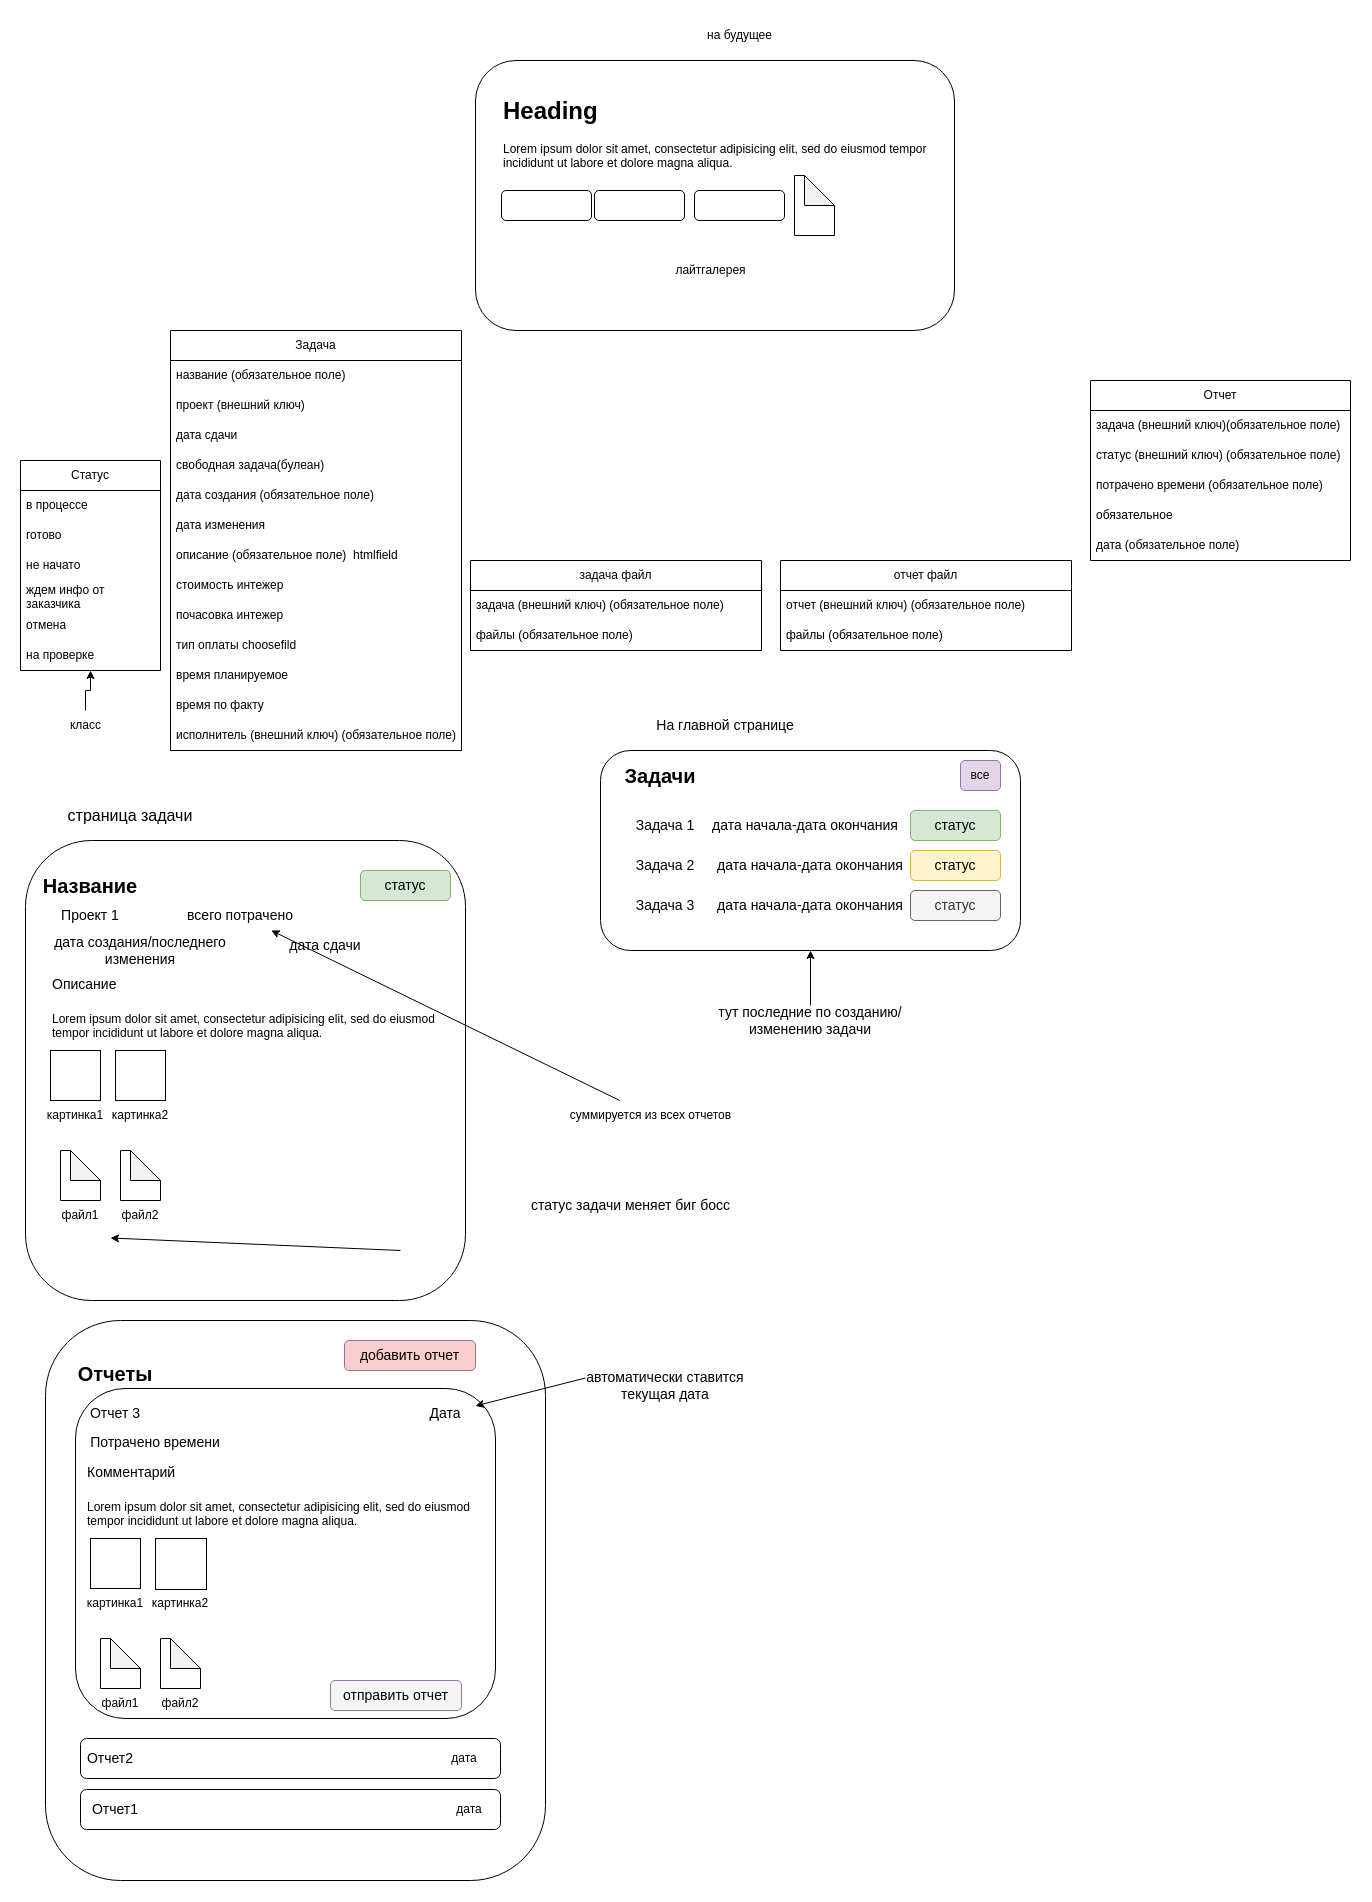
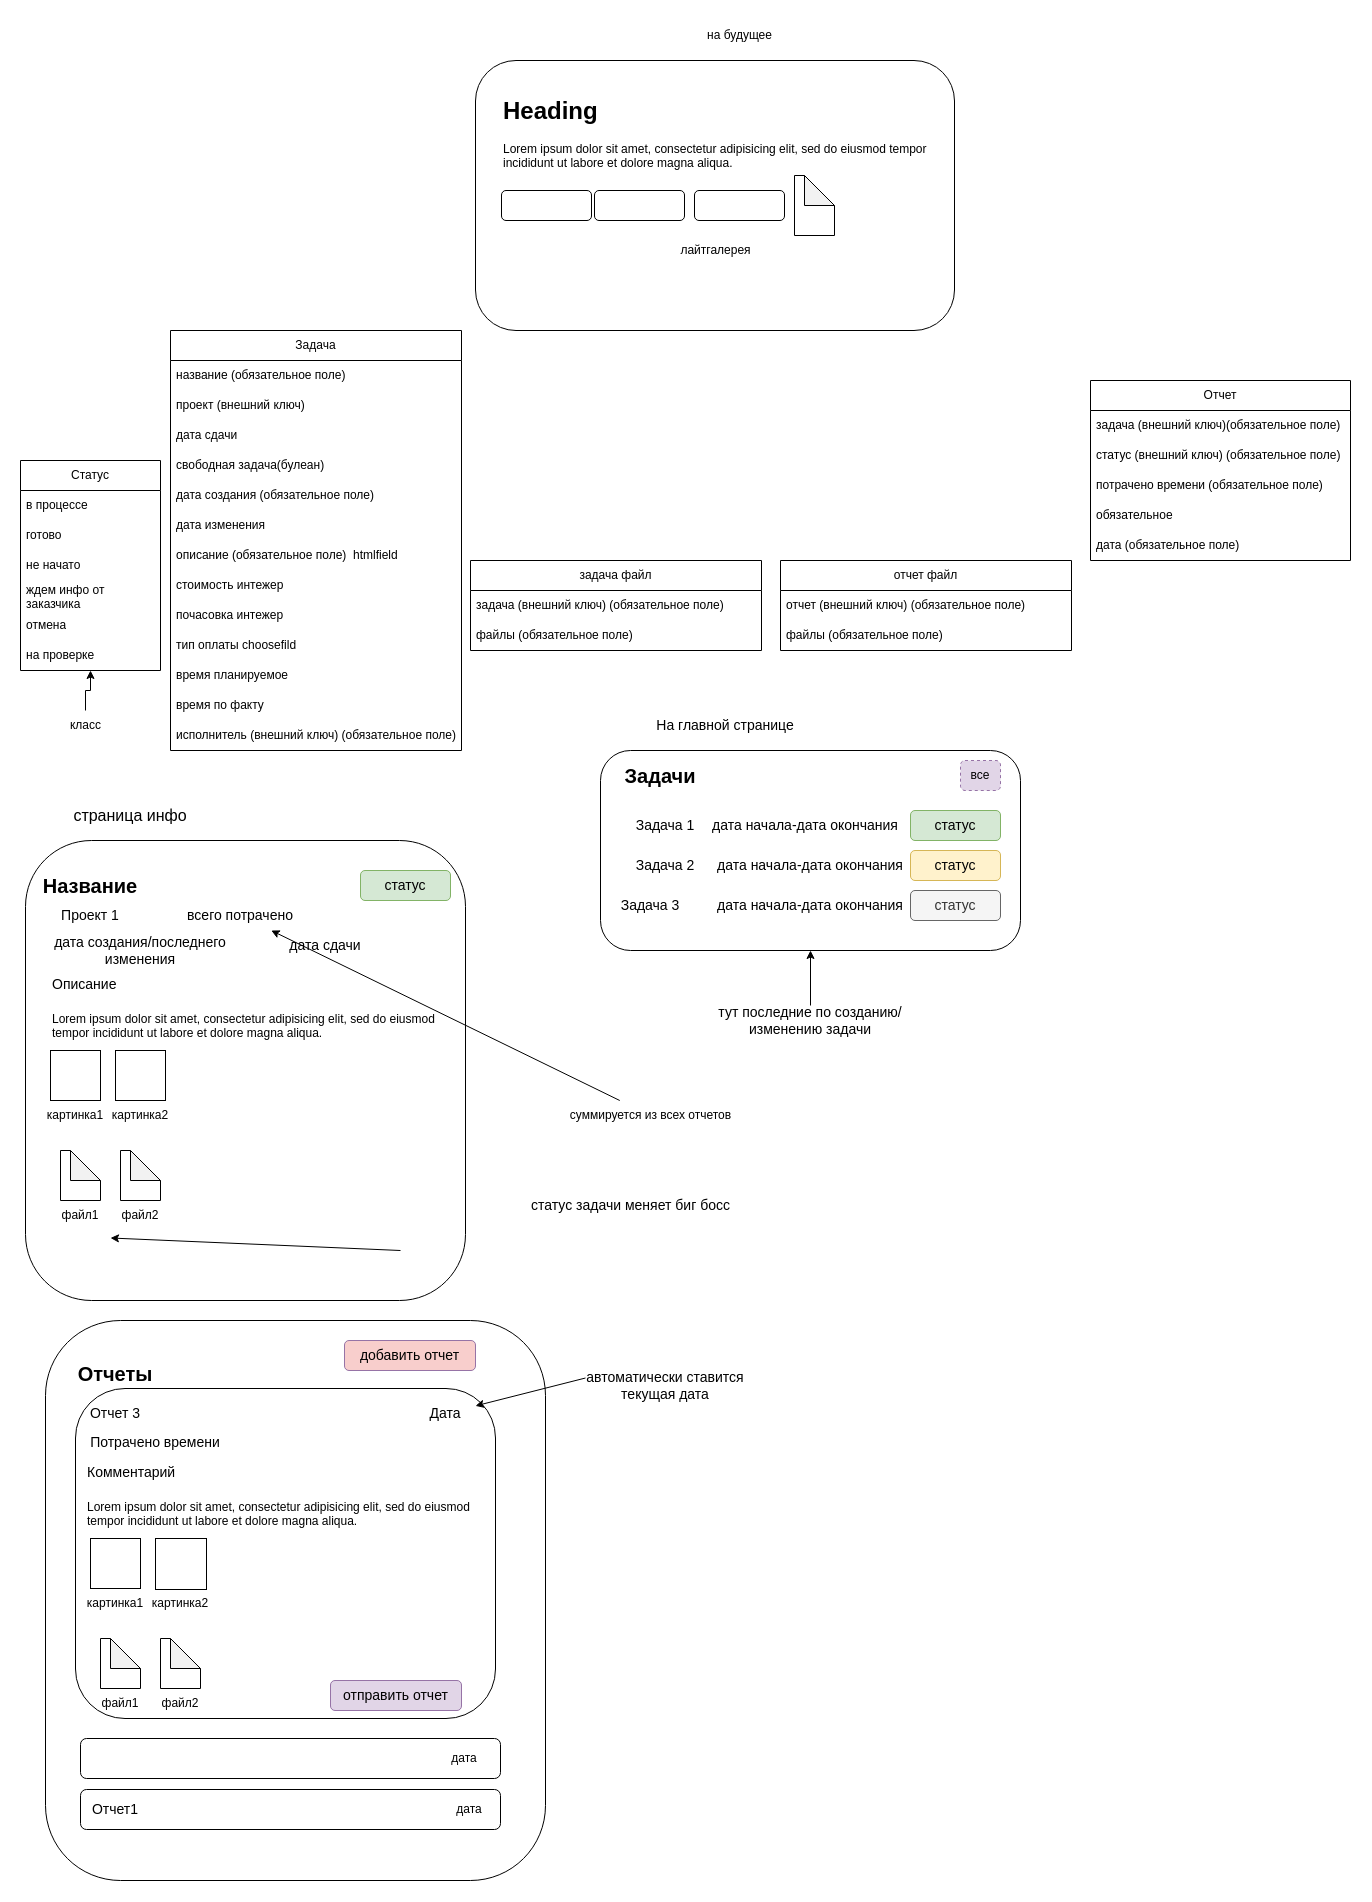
- <mxCell id="104" value="лайтгалерея" style="text;html=1;align=center;verticalAlign=middle;resizable=0;points=[];autosize=1;strokeColor=none;fillColor=none;" parent="1" vertex="1"><mxGeometry x="664.5" y="255" width="90" height="30" as="geometry" /></mxCell>
+ <mxCell id="104" value="лайтгалерея" style="text;html=1;align=center;verticalAlign=middle;resizable=0;points=[];autosize=1;strokeColor=none;fillColor=none;" parent="1" vertex="1"><mxGeometry x="669.5" y="235" width="90" height="30" as="geometry" /></mxCell>
- <mxCell id="37" value="все" style="rounded=1;whiteSpace=wrap;html=1;fillColor=#e1d5e7;strokeColor=#9673a6;" parent="1" vertex="1"><mxGeometry x="960" y="760" width="40" height="30" as="geometry" /></mxCell>
+ <mxCell id="37" value="все" style="rounded=1;whiteSpace=wrap;html=1;fillColor=#e1d5e7;strokeColor=#9673a6;dashed=1;" parent="1" vertex="1"><mxGeometry x="960" y="760" width="40" height="30" as="geometry" /></mxCell>
- <mxCell id="39" value="&lt;font style=&quot;font-size: 16px;&quot;&gt;страница задачи&lt;/font&gt;" style="text;html=1;align=center;verticalAlign=middle;whiteSpace=wrap;rounded=0;" parent="1" vertex="1"><mxGeometry x="50" y="800" width="160" height="30" as="geometry" /></mxCell>
+ <mxCell id="39" value="&lt;font style=&quot;font-size: 16px;&quot;&gt;страница инфо&lt;/font&gt;" style="text;html=1;align=center;verticalAlign=middle;whiteSpace=wrap;rounded=0;" parent="1" vertex="1"><mxGeometry x="50" y="800" width="160" height="30" as="geometry" /></mxCell>
- <mxCell id="35" value="&lt;font style=&quot;font-size: 14px;&quot;&gt;Задача 3&lt;/font&gt;" style="text;html=1;align=center;verticalAlign=middle;whiteSpace=wrap;rounded=0;" parent="1" vertex="1"><mxGeometry x="620" y="890" width="90" height="30" as="geometry" /></mxCell>
+ <mxCell id="35" value="&lt;font style=&quot;font-size: 14px;&quot;&gt;Задача 3&lt;/font&gt;" style="text;html=1;align=center;verticalAlign=middle;whiteSpace=wrap;rounded=0;" parent="1" vertex="1"><mxGeometry x="605" y="890" width="90" height="30" as="geometry" /></mxCell>
- <mxCell id="97" value="&lt;font style=&quot;font-size: 14px;&quot;&gt;отправить отчет&lt;/font&gt;" style="rounded=1;whiteSpace=wrap;html=1;fillColor=#f5f5f5;strokeColor=#9673a6;" parent="1" vertex="1"><mxGeometry x="330" y="1680" width="131" height="30" as="geometry" /></mxCell>
+ <mxCell id="97" value="&lt;font style=&quot;font-size: 14px;&quot;&gt;отправить отчет&lt;/font&gt;" style="rounded=1;whiteSpace=wrap;html=1;fillColor=#e1d5e7;strokeColor=#9673a6;" parent="1" vertex="1"><mxGeometry x="330" y="1680" width="131" height="30" as="geometry" /></mxCell>
- <mxCell id="70" value="&lt;font style=&quot;font-size: 14px;&quot;&gt;Отчет2&lt;/font&gt;" style="text;html=1;align=center;verticalAlign=middle;whiteSpace=wrap;rounded=0;" parent="1" vertex="1"><mxGeometry x="80" y="1743" width="60" height="30" as="geometry" /></mxCell>
